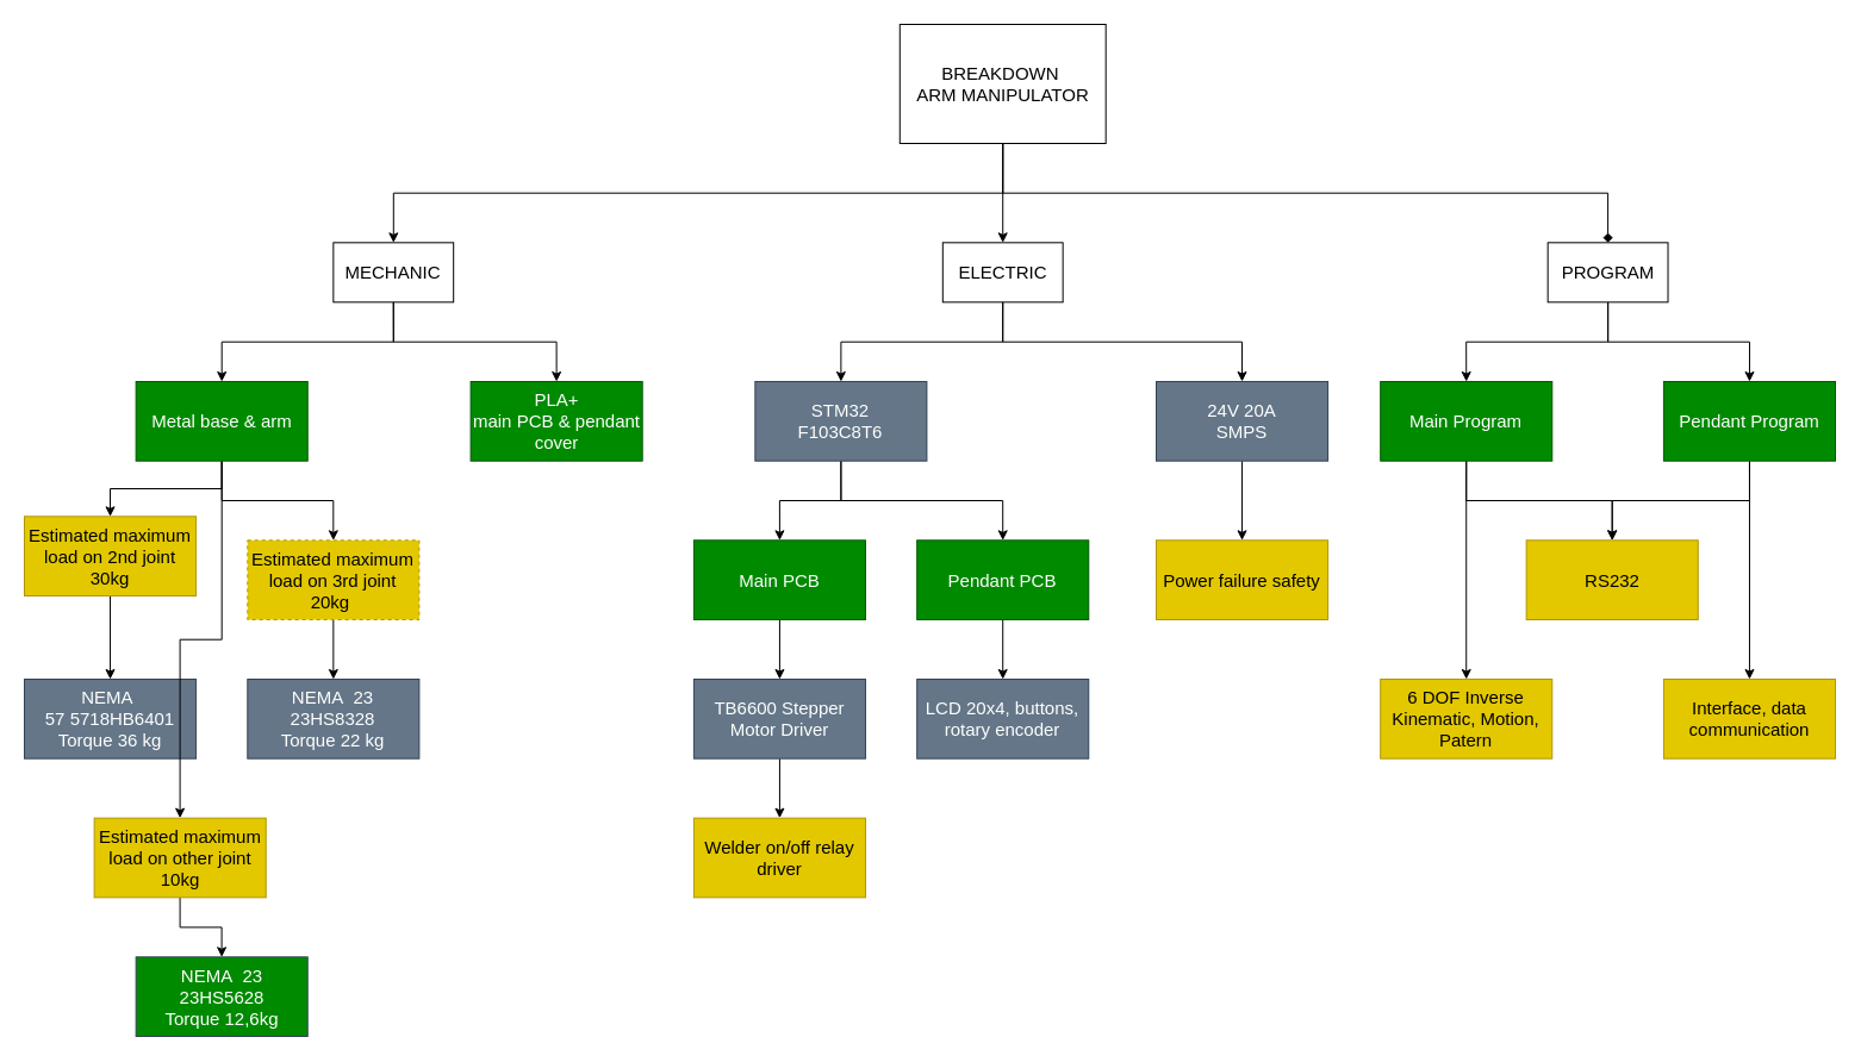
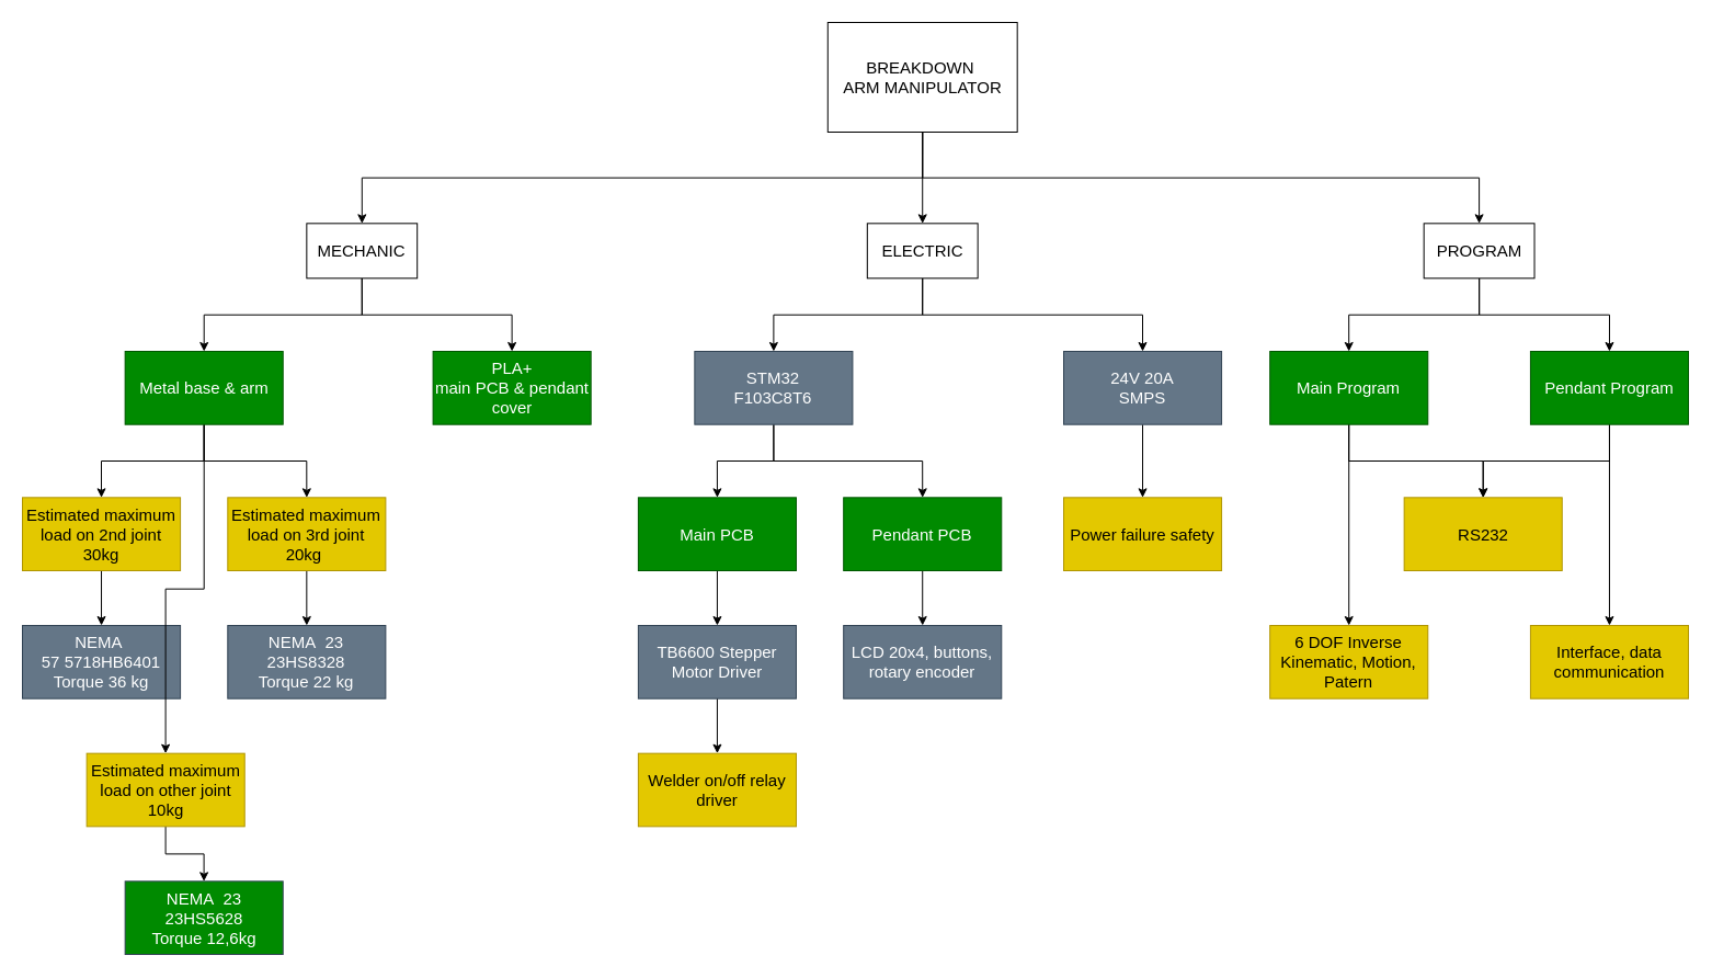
- <mxCell id="3" style="edgeStyle=orthogonalEdgeStyle;rounded=0;orthogonalLoop=1;jettySize=auto;html=1;exitX=0.5;exitY=1;exitDx=0;exitDy=0;entryX=0.5;entryY=0;entryDx=0;entryDy=0;fontSize=15;endArrow=diamond;" parent="1" source="5" target="14" edge="1"><mxGeometry relative="1" as="geometry" /></mxCell>
+ <mxCell id="3" style="edgeStyle=orthogonalEdgeStyle;rounded=0;orthogonalLoop=1;jettySize=auto;html=1;exitX=0.5;exitY=1;exitDx=0;exitDy=0;entryX=0.5;entryY=0;entryDx=0;entryDy=0;fontSize=15;" parent="1" source="5" target="14" edge="1"><mxGeometry relative="1" as="geometry" /></mxCell>
- <mxCell id="16" value="Estimated maximum load on 2nd joint 30kg" style="rounded=0;whiteSpace=wrap;html=1;fontSize=15;fillColor=#e3c800;fontColor=#000000;strokeColor=#B09500;" parent="1" vertex="1"><mxGeometry x="20" y="433.333" width="144.076" height="66.667" as="geometry" /></mxCell>
+ <mxCell id="16" value="Estimated maximum load on 2nd joint 30kg" style="rounded=0;whiteSpace=wrap;html=1;fontSize=15;fillColor=#e3c800;fontColor=#000000;strokeColor=#B09500;" parent="1" vertex="1"><mxGeometry x="20" y="453.333" width="144.076" height="66.667" as="geometry" /></mxCell>
- <mxCell id="22" value="Estimated maximum load on 3rd joint 20kg&amp;nbsp;" style="rounded=0;whiteSpace=wrap;html=1;fontSize=15;fillColor=#e3c800;fontColor=#000000;strokeColor=#B09500;dashed=1;" parent="1" vertex="1"><mxGeometry x="207.299" y="453.333" width="144.076" height="66.667" as="geometry" /></mxCell>
+ <mxCell id="22" value="Estimated maximum load on 3rd joint 20kg&amp;nbsp;" style="rounded=0;whiteSpace=wrap;html=1;fontSize=15;fillColor=#e3c800;fontColor=#000000;strokeColor=#B09500;" parent="1" vertex="1"><mxGeometry x="207.299" y="453.333" width="144.076" height="66.667" as="geometry" /></mxCell>
